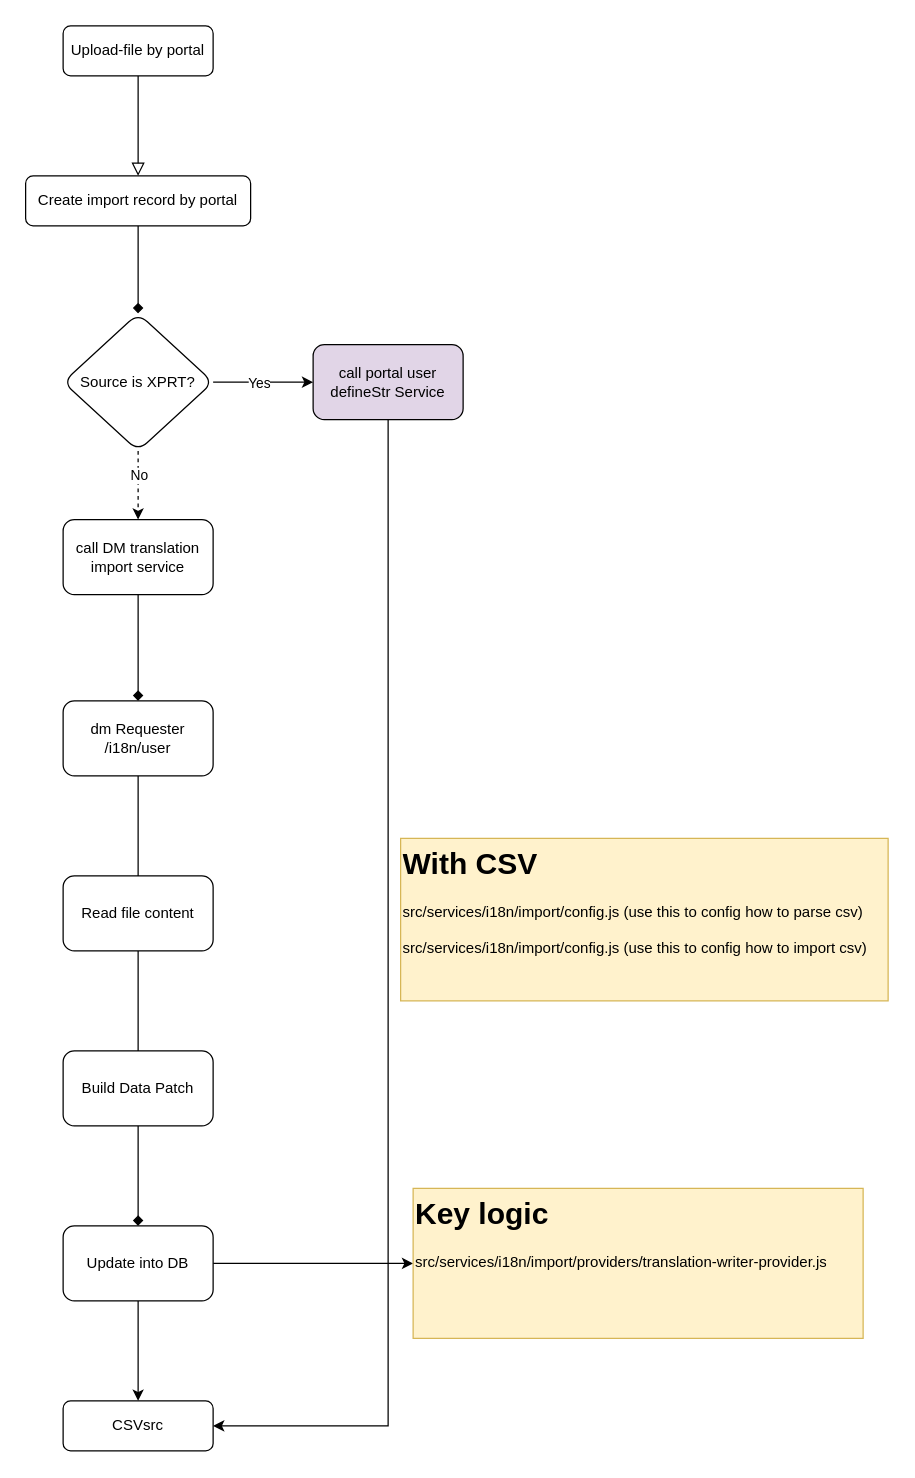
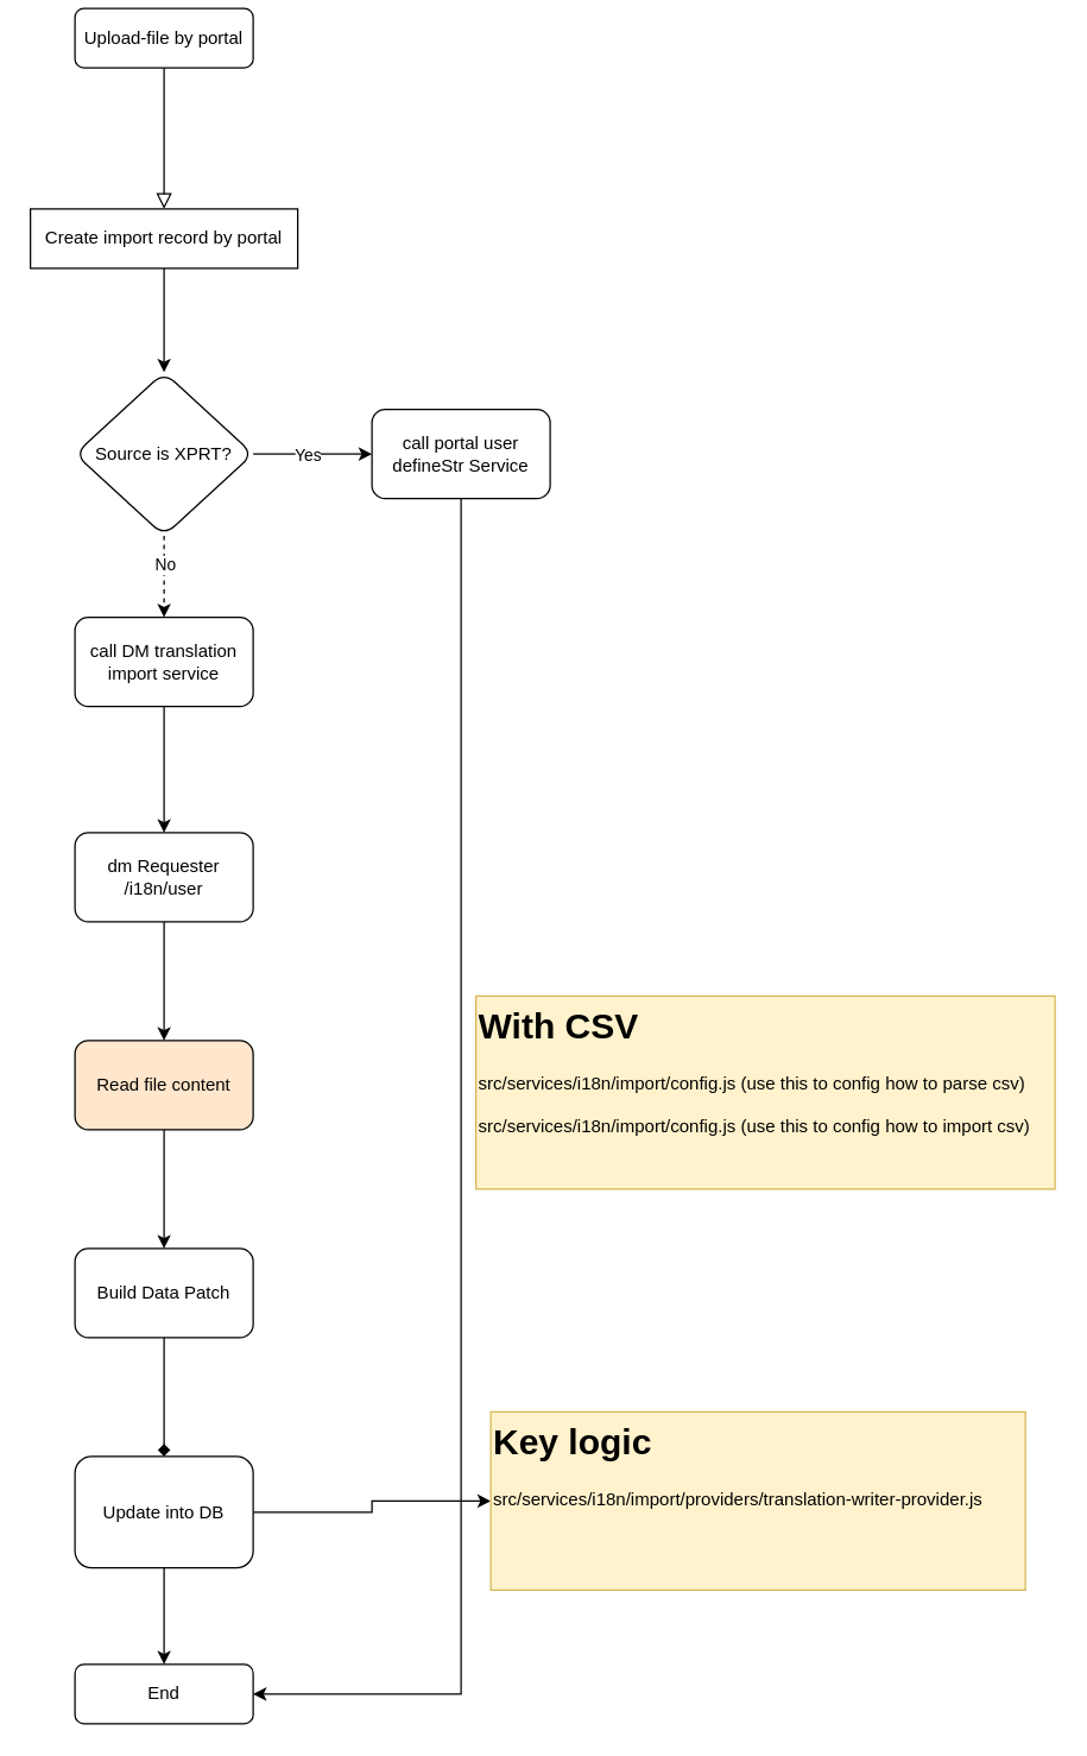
- <mxCell id="4" value="Upload-file by portal" style="rounded=1;whiteSpace=wrap;html=1;fontSize=12;glass=0;strokeWidth=1;shadow=0;" vertex="1" parent="1"><mxGeometry x="50" y="20" width="120" height="40" as="geometry" /></mxCell>
+ <mxCell id="4" value="Upload-file by portal" style="rounded=1;whiteSpace=wrap;html=1;fontSize=12;glass=0;strokeWidth=1;shadow=0;" vertex="1" parent="1"><mxGeometry x="50" y="5" width="120" height="40" as="geometry" /></mxCell>
- <mxCell id="6" value="Create import record by portal" style="rounded=1;whiteSpace=wrap;html=1;fontSize=12;glass=0;strokeWidth=1;shadow=0;" vertex="1" parent="1"><mxGeometry x="20" y="140" width="180" height="40" as="geometry" /></mxCell>
+ <mxCell id="6" value="Create import record by portal" style="whiteSpace=wrap;html=1;fontSize=12;glass=0;strokeWidth=1;shadow=0;rounded=0;" vertex="1" parent="1"><mxGeometry x="20" y="140" width="180" height="40" as="geometry" /></mxCell>
- <mxCell id="5" value="" style="edgeStyle=orthogonalEdgeStyle;rounded=0;orthogonalLoop=1;jettySize=auto;html=1;endArrow=diamond;" edge="1" parent="1" source="6" target="11"><mxGeometry relative="1" as="geometry" /></mxCell>
+ <mxCell id="5" value="" style="edgeStyle=orthogonalEdgeStyle;rounded=0;orthogonalLoop=1;jettySize=auto;html=1;" edge="1" parent="1" source="6" target="11"><mxGeometry relative="1" as="geometry" /></mxCell>
- <mxCell id="13" value="call portal user defineStr Service" style="whiteSpace=wrap;html=1;rounded=1;glass=0;strokeWidth=1;shadow=0;fillColor=#e1d5e7;" vertex="1" parent="1"><mxGeometry x="250" y="275" width="120" height="60" as="geometry" /></mxCell>
+ <mxCell id="13" value="call portal user defineStr Service" style="whiteSpace=wrap;html=1;rounded=1;glass=0;strokeWidth=1;shadow=0;" vertex="1" parent="1"><mxGeometry x="250" y="275" width="120" height="60" as="geometry" /></mxCell>
- <mxCell id="14" value="" style="edgeStyle=orthogonalEdgeStyle;rounded=0;orthogonalLoop=1;jettySize=auto;html=1;endArrow=diamond;" edge="1" parent="1" source="15" target="17"><mxGeometry relative="1" as="geometry" /></mxCell>
+ <mxCell id="14" value="" style="edgeStyle=orthogonalEdgeStyle;rounded=0;orthogonalLoop=1;jettySize=auto;html=1;" edge="1" parent="1" source="15" target="17"><mxGeometry relative="1" as="geometry" /></mxCell>
- <mxCell id="16" value="" style="edgeStyle=orthogonalEdgeStyle;rounded=0;orthogonalLoop=1;jettySize=auto;html=1;endArrow=none;" edge="1" parent="1" source="17" target="19"><mxGeometry relative="1" as="geometry" /></mxCell>
+ <mxCell id="16" value="" style="edgeStyle=orthogonalEdgeStyle;rounded=0;orthogonalLoop=1;jettySize=auto;html=1;" edge="1" parent="1" source="17" target="19"><mxGeometry relative="1" as="geometry" /></mxCell>
- <mxCell id="19" value="Read file content" style="whiteSpace=wrap;html=1;rounded=1;glass=0;strokeWidth=1;shadow=0;" vertex="1" parent="1"><mxGeometry x="50" y="700" width="120" height="60" as="geometry" /></mxCell>
+ <mxCell id="19" value="Read file content" style="whiteSpace=wrap;html=1;rounded=1;glass=0;strokeWidth=1;shadow=0;fillColor=#ffe6cc;" vertex="1" parent="1"><mxGeometry x="50" y="700" width="120" height="60" as="geometry" /></mxCell>
- <mxCell id="18" value="" style="edgeStyle=orthogonalEdgeStyle;rounded=0;orthogonalLoop=1;jettySize=auto;html=1;endArrow=none;" edge="1" parent="1" source="19" target="21"><mxGeometry relative="1" as="geometry" /></mxCell>
+ <mxCell id="18" value="" style="edgeStyle=orthogonalEdgeStyle;rounded=0;orthogonalLoop=1;jettySize=auto;html=1;" edge="1" parent="1" source="19" target="21"><mxGeometry relative="1" as="geometry" /></mxCell>
- <mxCell id="24" value="Update into DB" style="whiteSpace=wrap;html=1;rounded=1;glass=0;strokeWidth=1;shadow=0;" vertex="1" parent="1"><mxGeometry x="50" y="980" width="120" height="60" as="geometry" /></mxCell>
+ <mxCell id="24" value="Update into DB" style="whiteSpace=wrap;html=1;rounded=1;glass=0;strokeWidth=1;shadow=0;" vertex="1" parent="1"><mxGeometry x="50" y="980" width="120" height="75" as="geometry" /></mxCell>
- <mxCell id="3" value="CSVsrc" style="rounded=1;whiteSpace=wrap;html=1;fontSize=12;glass=0;strokeWidth=1;shadow=0;" parent="1" vertex="1"><mxGeometry x="50" y="1120" width="120" height="40" as="geometry" /></mxCell>
+ <mxCell id="3" value="End" style="rounded=1;whiteSpace=wrap;html=1;fontSize=12;glass=0;strokeWidth=1;shadow=0;" parent="1" vertex="1"><mxGeometry x="50" y="1120" width="120" height="40" as="geometry" /></mxCell>
